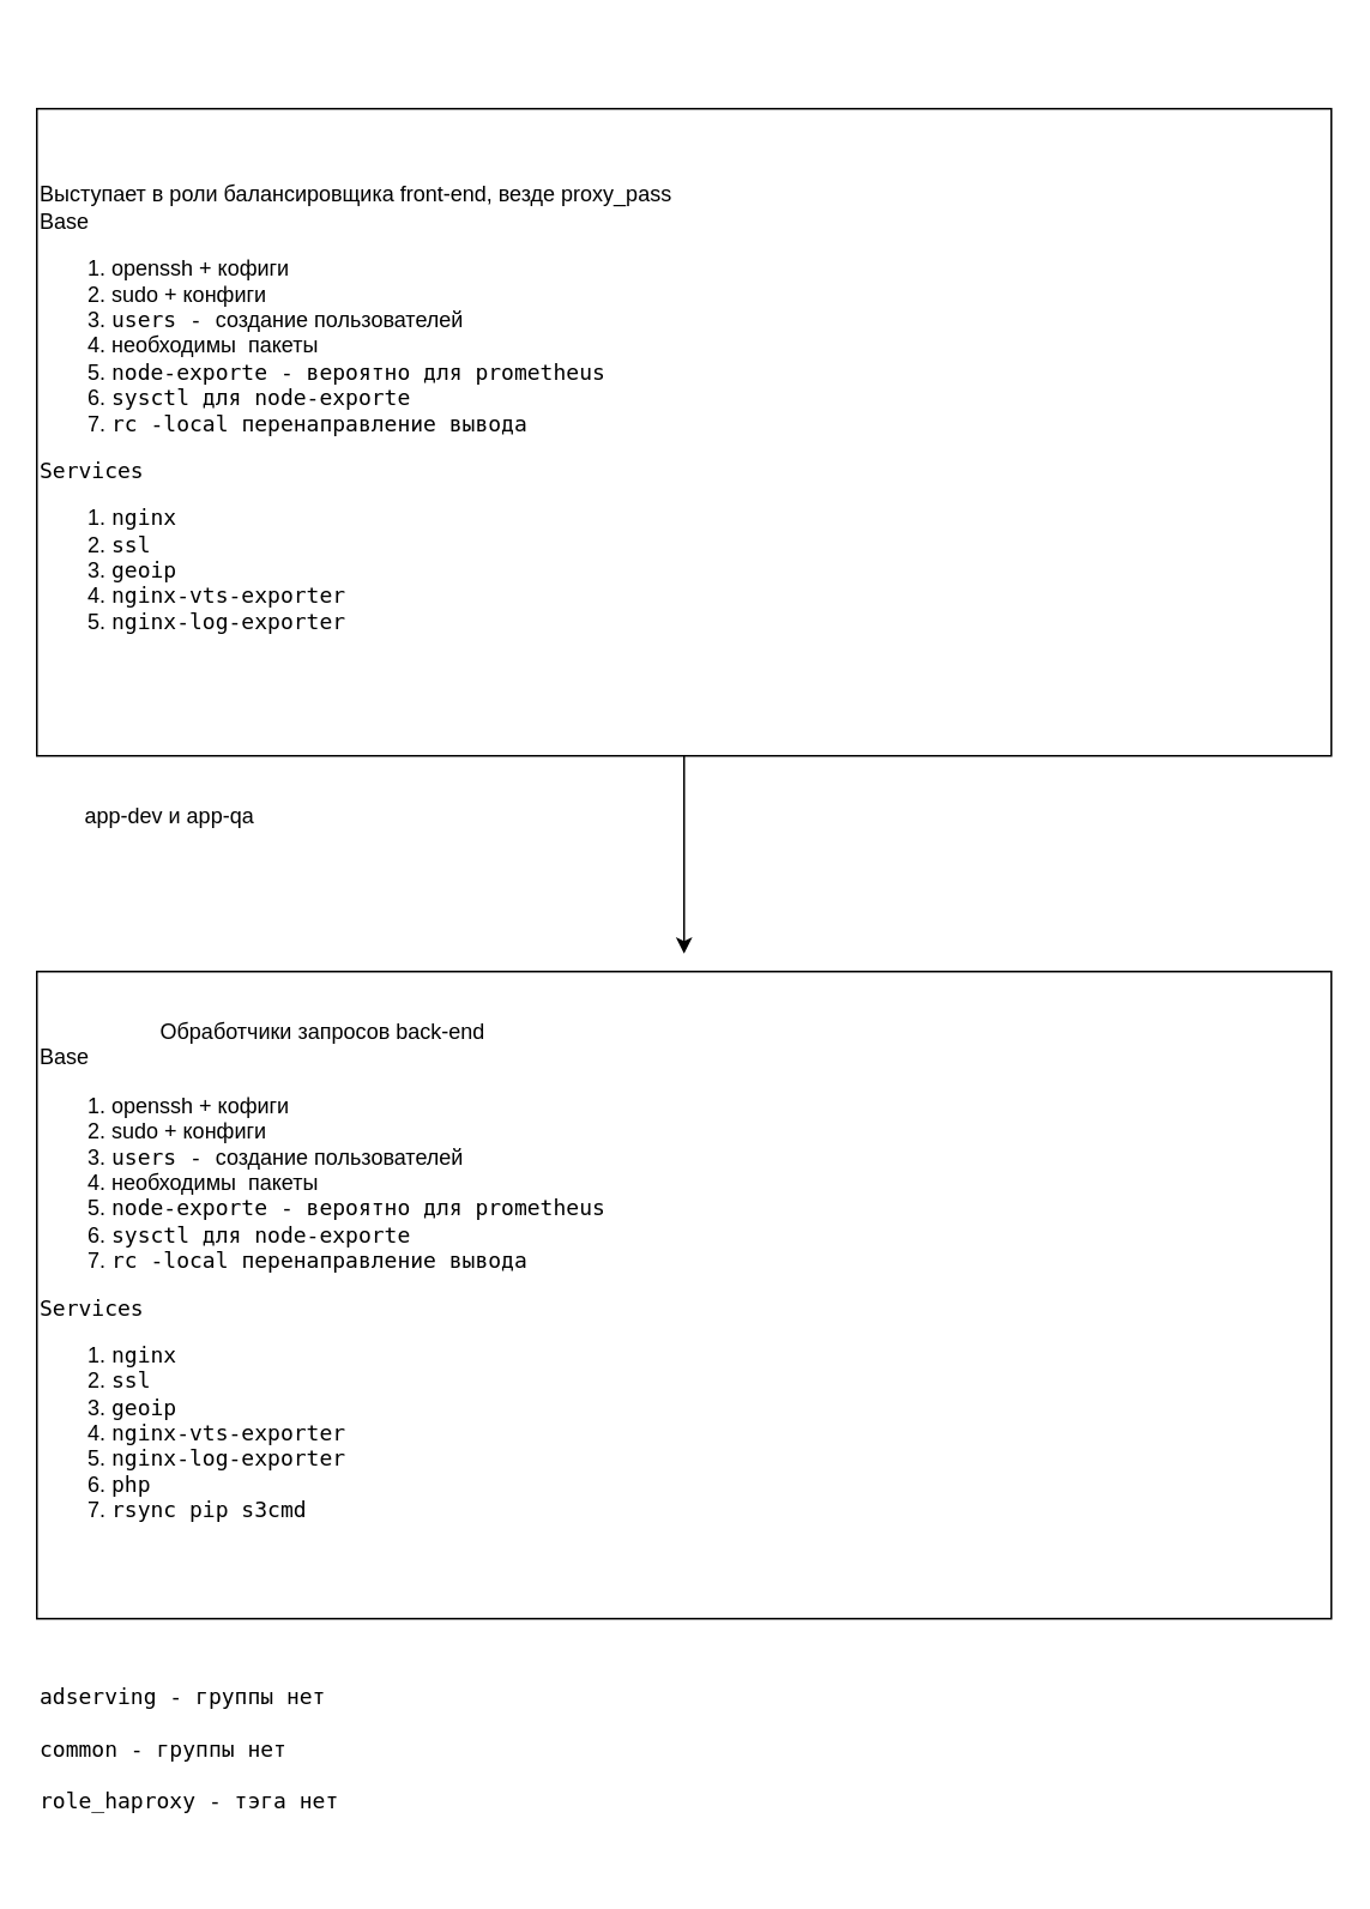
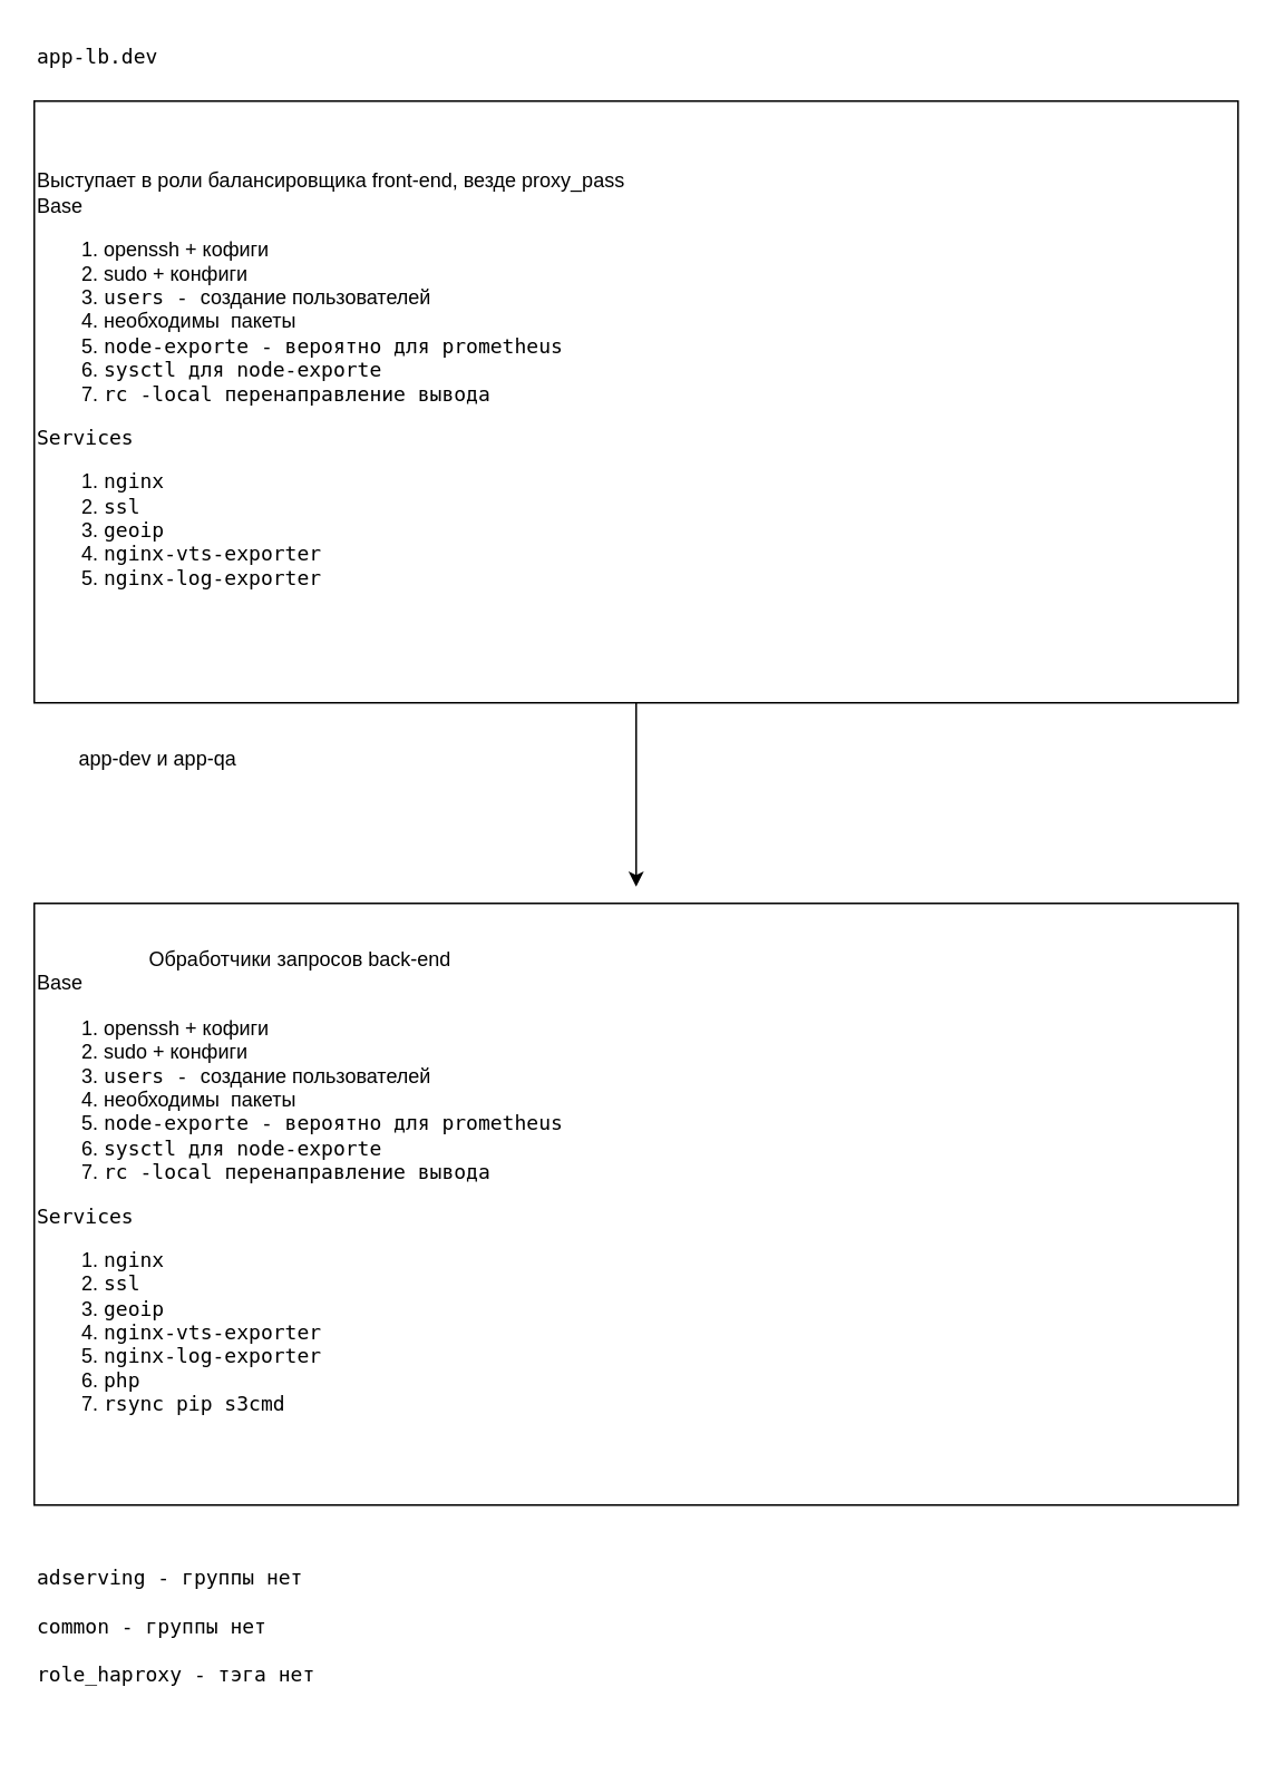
+ <mxCell id="4" value="&lt;code&gt;app-lb.dev&lt;/code&gt;" style="text;whiteSpace=wrap;html=1;" vertex="1" parent="1"><mxGeometry x="20" width="80" height="30" as="geometry" y="20" /></mxCell>
